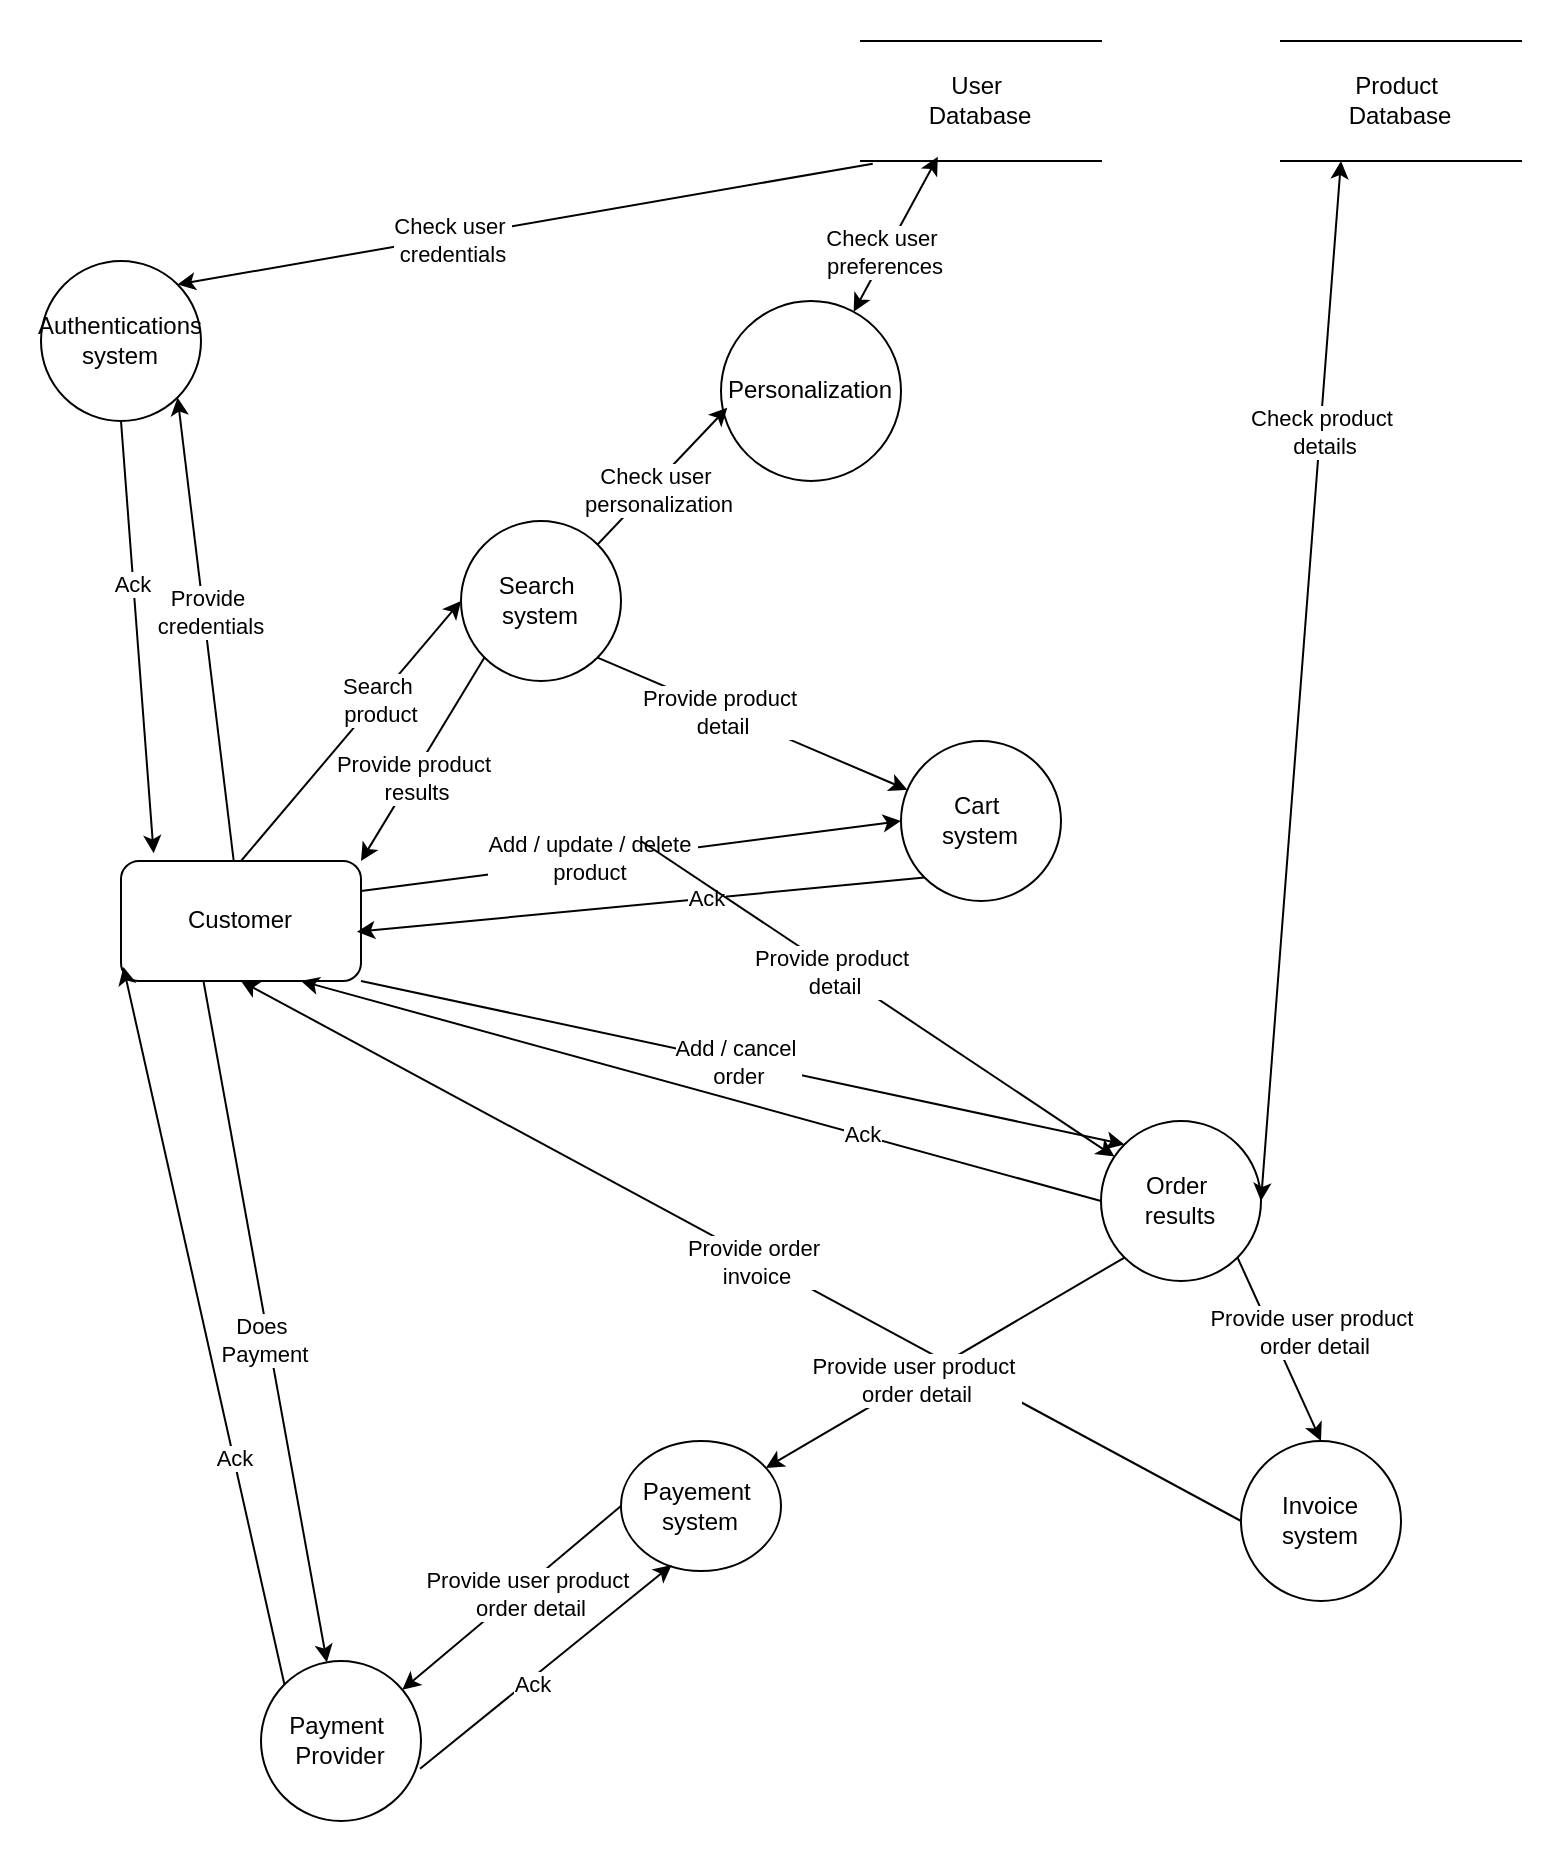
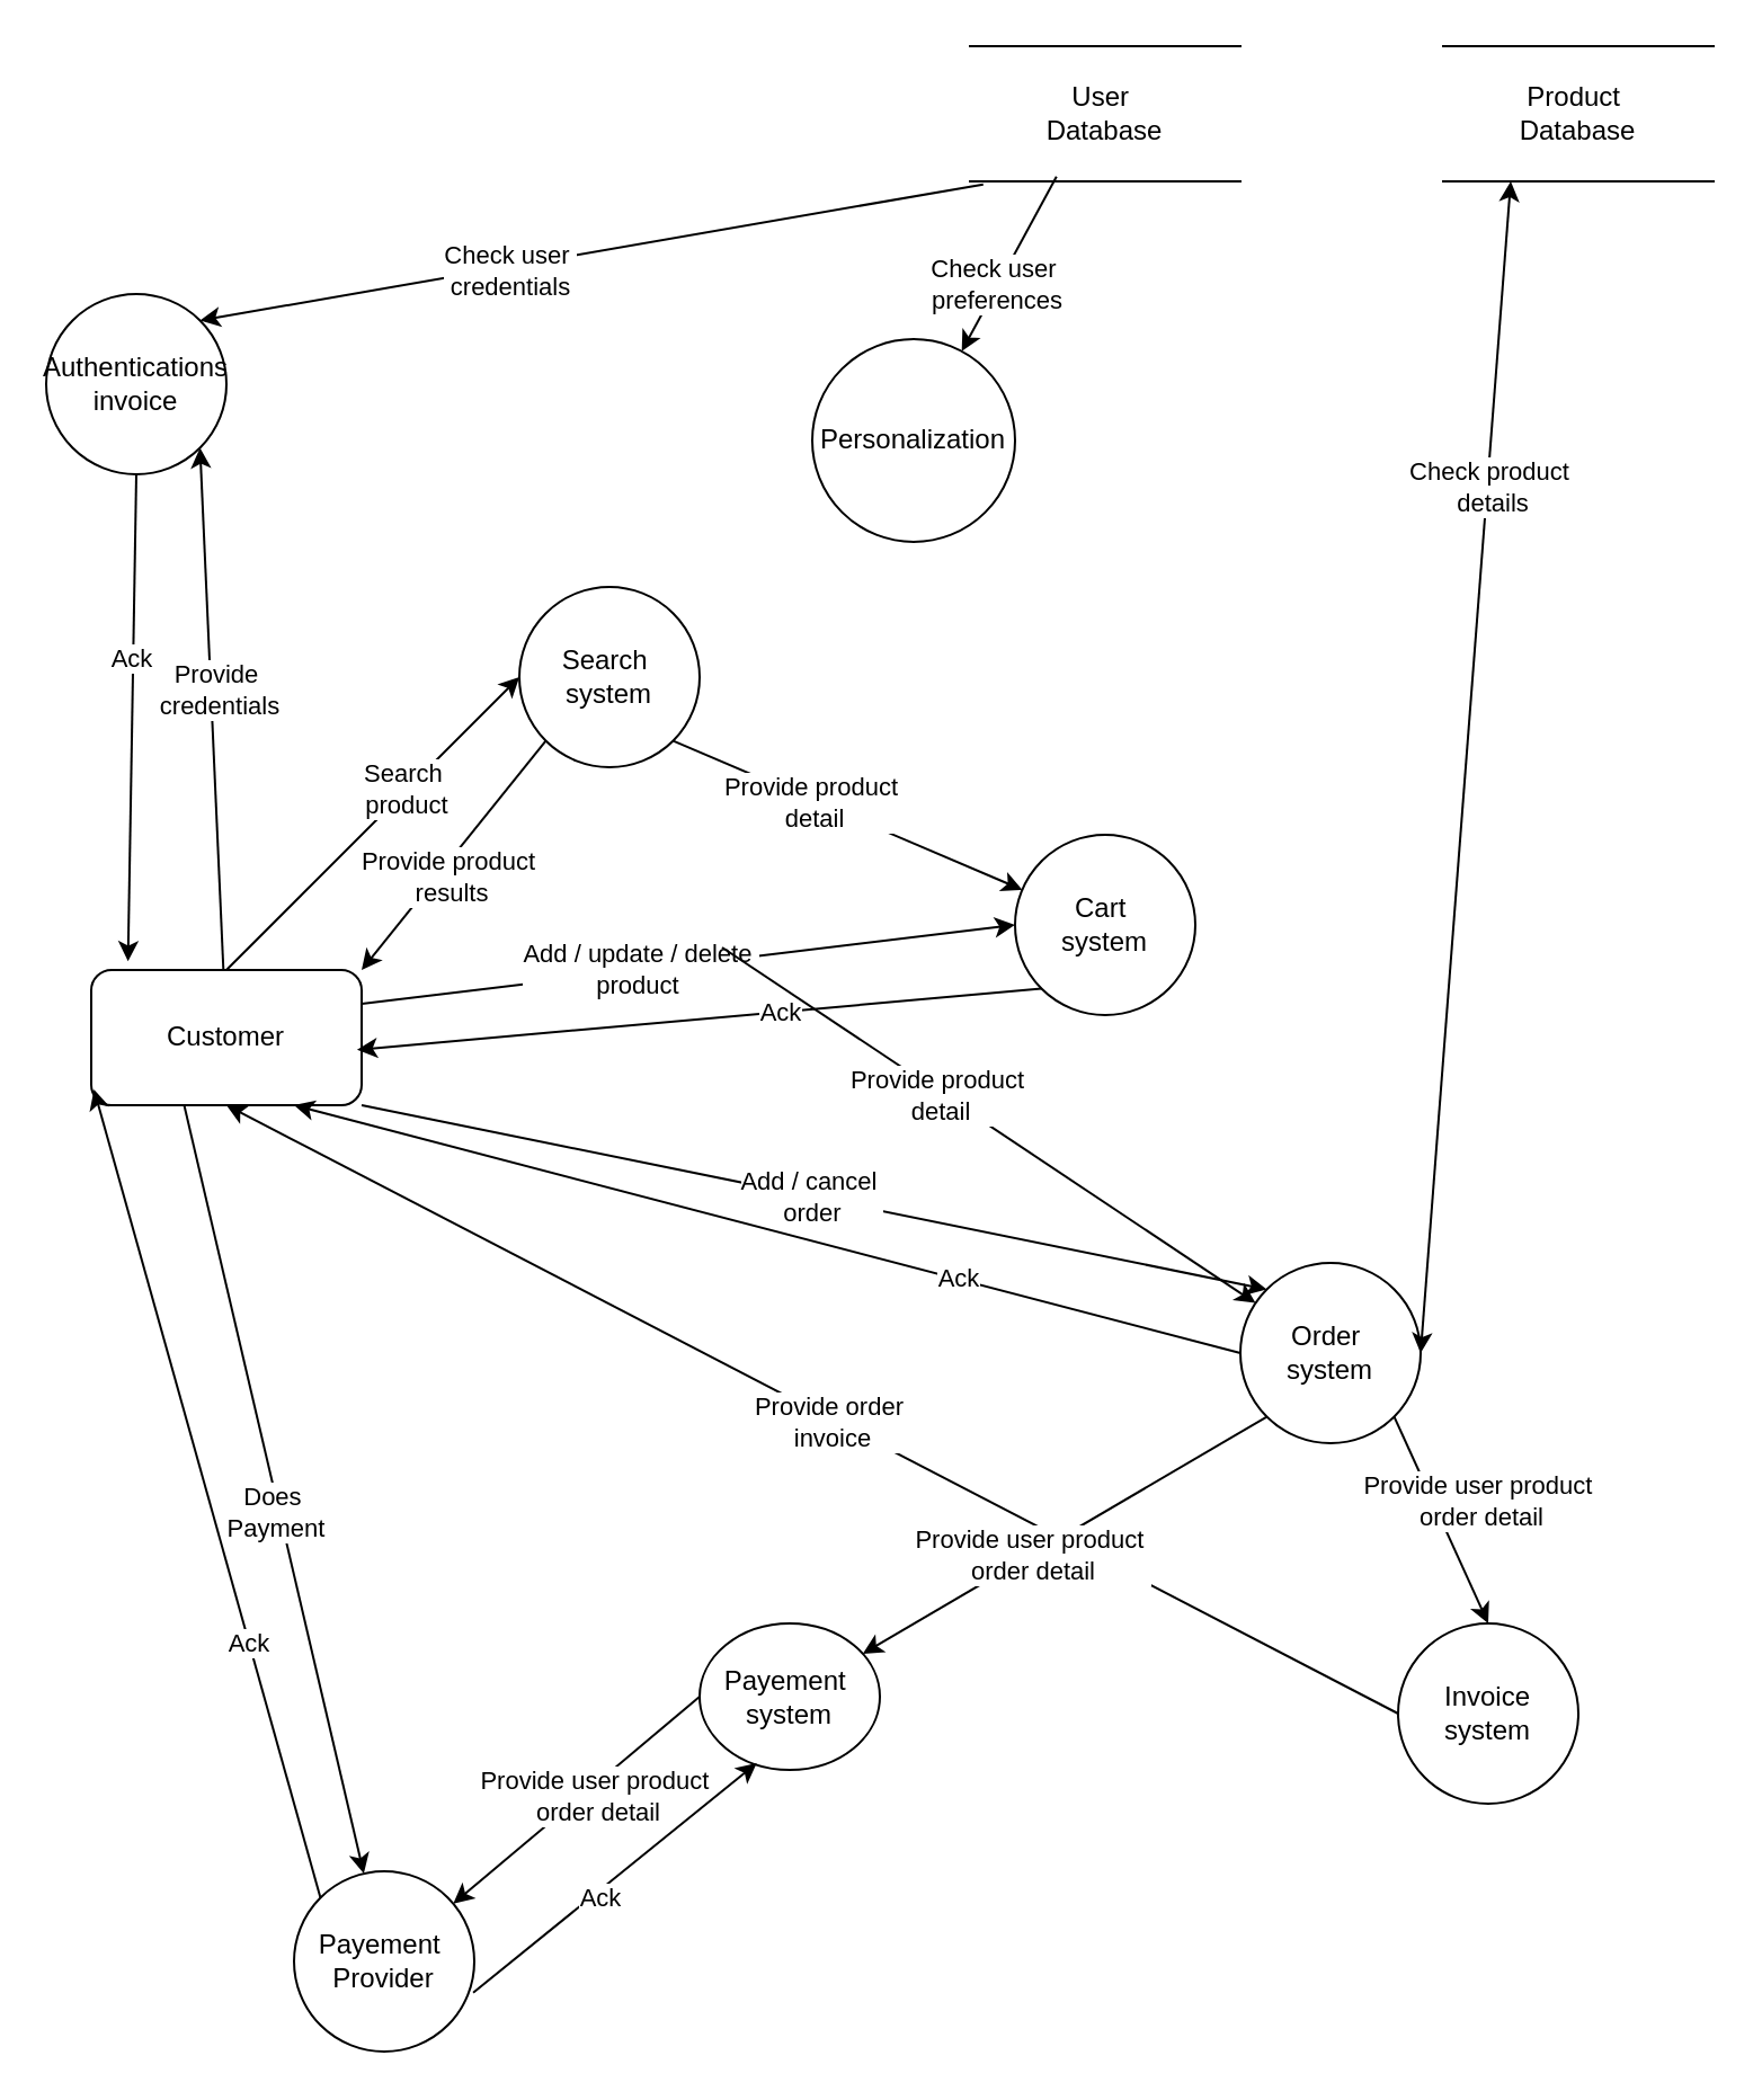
- <mxCell id="23" value="" style="endArrow=classic;startArrow=classic;html=1;rounded=0;entryX=0.32;entryY=0.965;entryDx=0;entryDy=0;entryPerimeter=0;" edge="1" parent="1" source="8" target="11"><mxGeometry width="50" height="50" relative="1" as="geometry"><mxPoint x="350" y="180" as="sourcePoint" /><mxPoint x="400" y="130" as="targetPoint" /></mxGeometry></mxCell>
+ <mxCell id="23" value="" style="endArrow=none;startArrow=classic;html=1;rounded=0;entryX=0.32;entryY=0.965;entryDx=0;entryDy=0;entryPerimeter=0;" edge="1" parent="1" source="8" target="11"><mxGeometry width="50" height="50" relative="1" as="geometry"><mxPoint x="350" y="180" as="sourcePoint" /><mxPoint x="400" y="130" as="targetPoint" /></mxGeometry></mxCell>
- <mxCell id="2" value="Authentications system" style="ellipse;whiteSpace=wrap;html=1;aspect=fixed;" vertex="1" parent="1"><mxGeometry x="20" y="130" width="80" height="80" as="geometry" /></mxCell>
+ <mxCell id="2" value="Authentications invoice" style="ellipse;whiteSpace=wrap;html=1;aspect=fixed;" vertex="1" parent="1"><mxGeometry x="20" y="130" width="80" height="80" as="geometry" /></mxCell>
- <mxCell id="21" value="" style="endArrow=classic;html=1;rounded=0;exitX=1;exitY=0;exitDx=0;exitDy=0;entryX=0.035;entryY=0.593;entryDx=0;entryDy=0;entryPerimeter=0;" edge="1" parent="1" source="4" target="8"><mxGeometry width="50" height="50" relative="1" as="geometry"><mxPoint x="220" y="200" as="sourcePoint" /><mxPoint x="270" y="150" as="targetPoint" /></mxGeometry></mxCell>
- <mxCell id="22" value="Check user&amp;nbsp;&lt;div&gt;personalization&lt;/div&gt;" style="edgeLabel;html=1;align=center;verticalAlign=middle;resizable=0;points=[];" vertex="1" connectable="0" parent="21"><mxGeometry x="-0.122" y="-3" relative="1" as="geometry"><mxPoint as="offset" /></mxGeometry></mxCell>
- <mxCell id="3" value="Customer" style="rounded=1;whiteSpace=wrap;html=1;" vertex="1" parent="1"><mxGeometry x="60" y="430" width="120" height="60" as="geometry" /></mxCell>
+ <mxCell id="3" value="Customer" style="rounded=1;whiteSpace=wrap;html=1;" vertex="1" parent="1"><mxGeometry x="40" y="430" width="120" height="60" as="geometry" /></mxCell>
- <mxCell id="6" value="Order&amp;nbsp;&lt;div&gt;results&lt;/div&gt;" style="ellipse;whiteSpace=wrap;html=1;aspect=fixed;" vertex="1" parent="1"><mxGeometry x="550" y="560" width="80" height="80" as="geometry" /></mxCell>
+ <mxCell id="6" value="Order&amp;nbsp;&lt;div&gt;system&lt;/div&gt;" style="ellipse;whiteSpace=wrap;html=1;aspect=fixed;" vertex="1" parent="1"><mxGeometry x="550" y="560" width="80" height="80" as="geometry" /></mxCell>
- <mxCell id="9" value="Payment&amp;nbsp;&lt;div&gt;Provider&lt;/div&gt;" style="ellipse;whiteSpace=wrap;html=1;aspect=fixed;" vertex="1" parent="1"><mxGeometry x="130" y="830" width="80" height="80" as="geometry" /></mxCell>
+ <mxCell id="9" value="Payement&amp;nbsp;&lt;div&gt;Provider&lt;/div&gt;" style="ellipse;whiteSpace=wrap;html=1;aspect=fixed;" vertex="1" parent="1"><mxGeometry x="130" y="830" width="80" height="80" as="geometry" /></mxCell>
